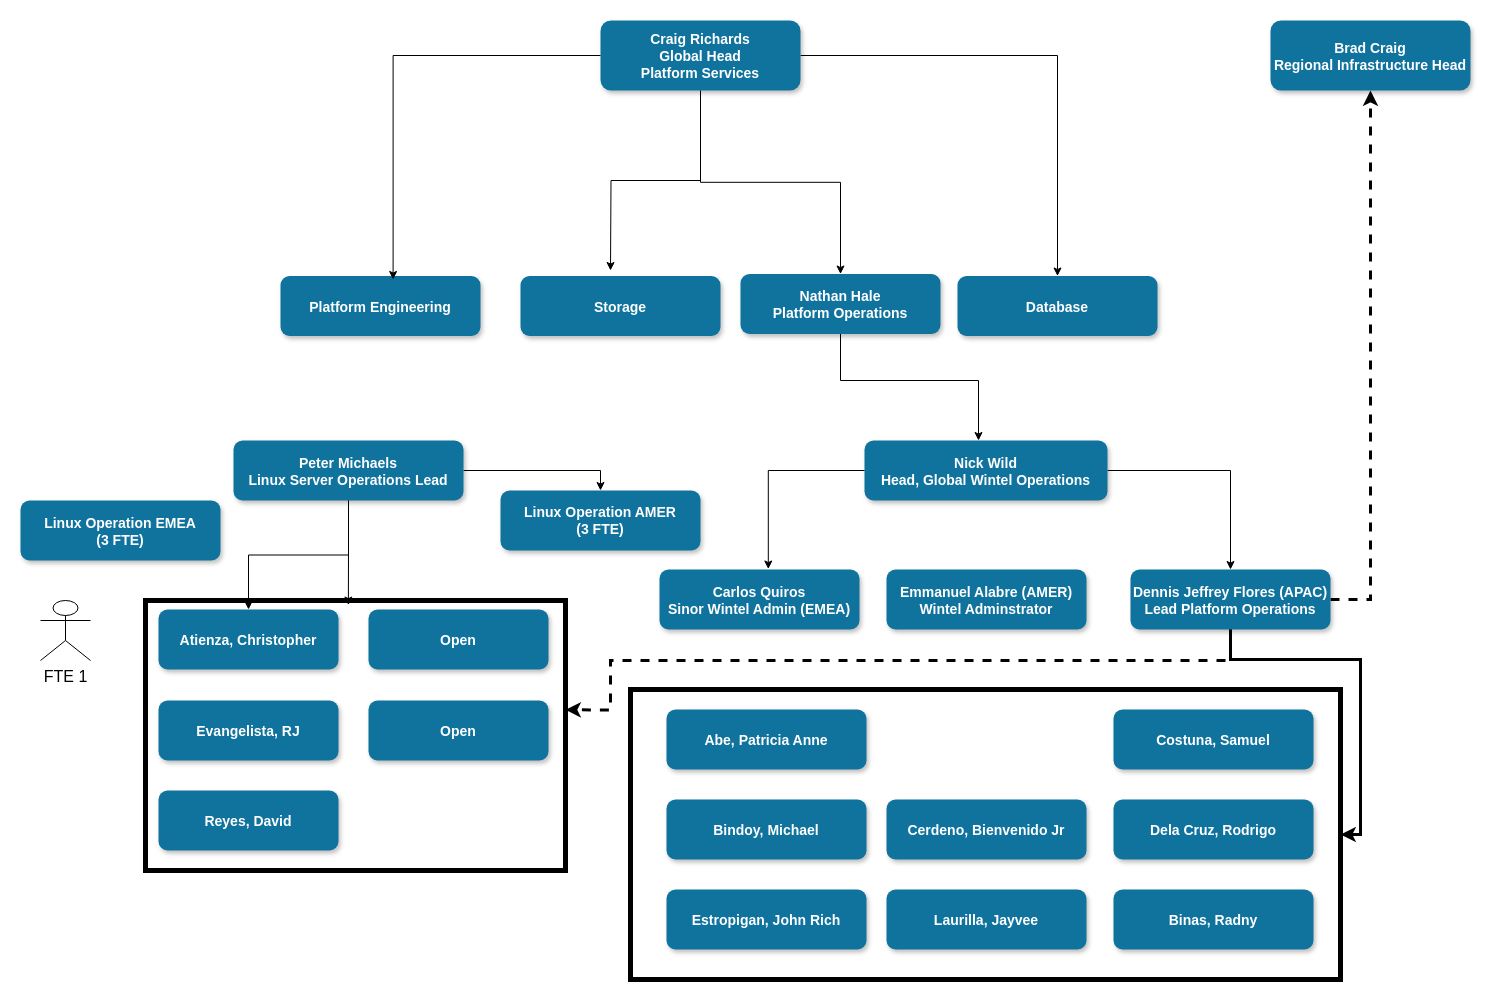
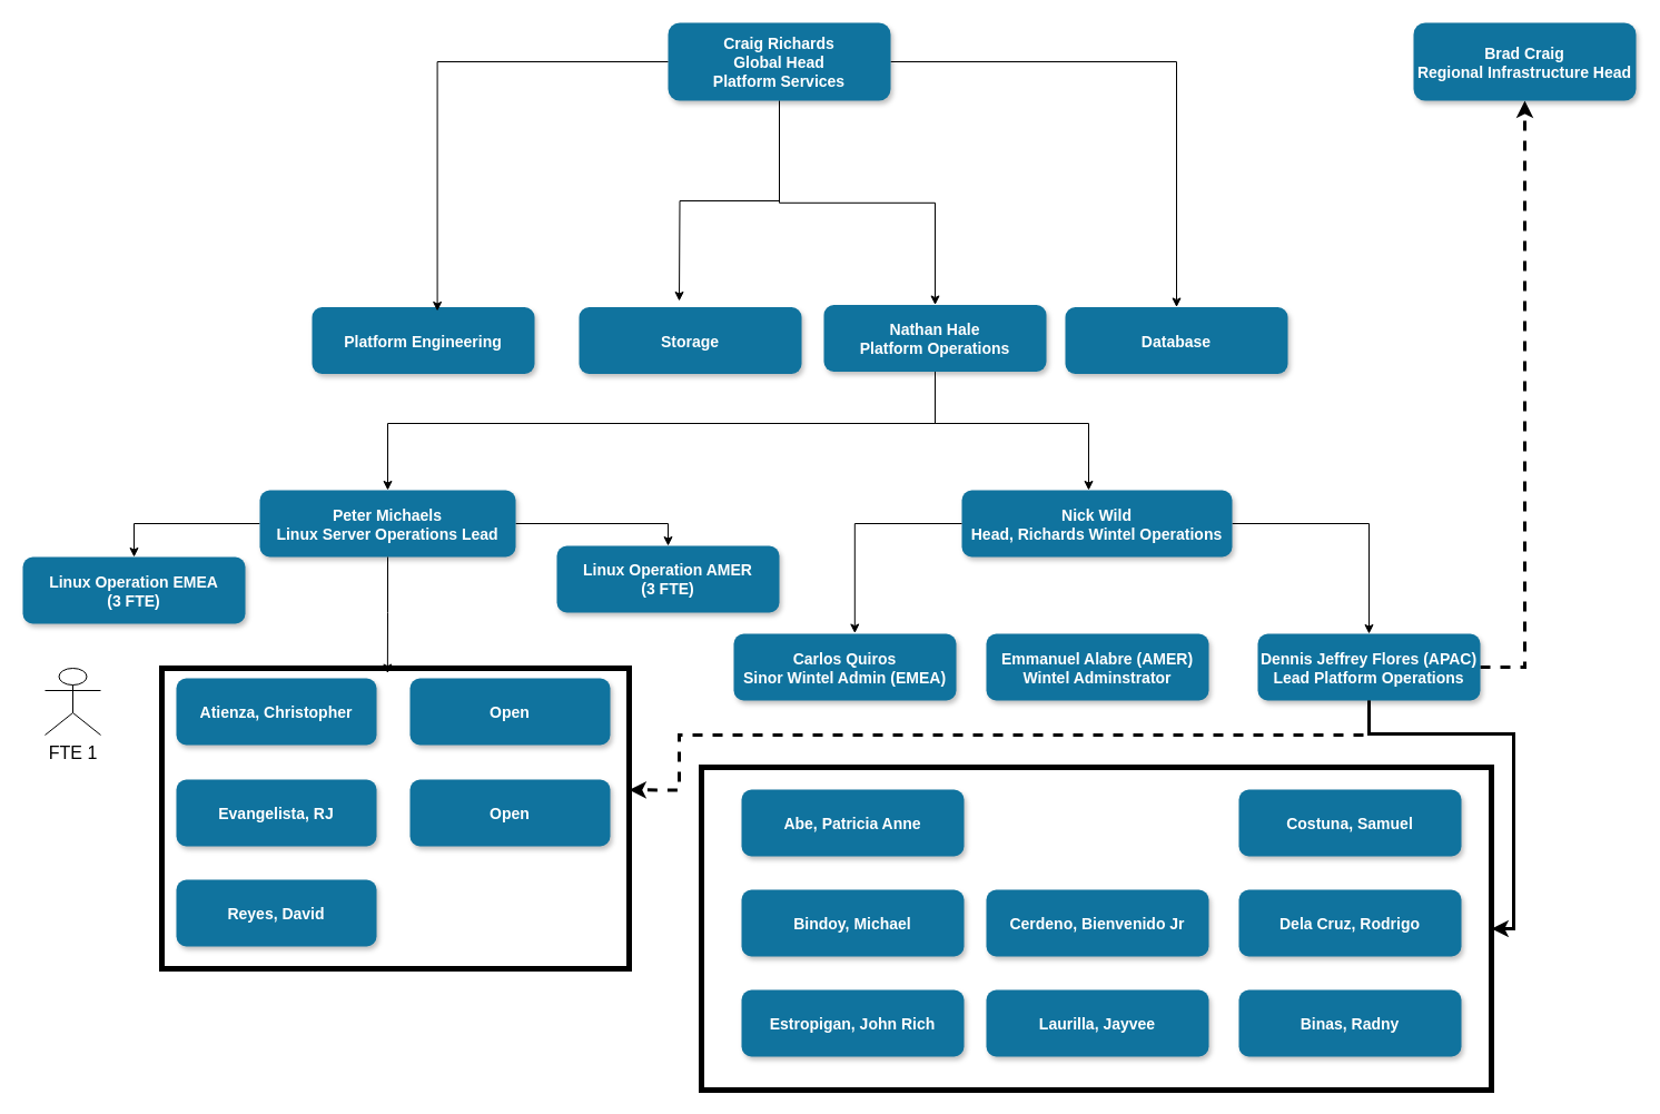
+ <mxCell id="10" style="edgeStyle=orthogonalEdgeStyle;rounded=0;orthogonalLoop=1;jettySize=auto;html=1;entryX=0.5;entryY=0;entryDx=0;entryDy=0;" edge="1" parent="1" source="11" target="17"><mxGeometry relative="1" as="geometry"><Array as="points"><mxPoint x="840" y="380" /><mxPoint x="348" y="380" /></Array></mxGeometry></mxCell>
- <mxCell id="19" value="Nick Wild&#10;Head, Global Wintel Operations" style="rounded=1;fillColor=#10739E;strokeColor=none;shadow=1;gradientColor=none;fontStyle=1;fontColor=#FFFFFF;fontSize=14;" vertex="1" parent="1"><mxGeometry x="864" y="440" width="243" height="60" as="geometry" /></mxCell>
+ <mxCell id="19" value="Nick Wild&#10;Head, Richards Wintel Operations" style="rounded=1;fillColor=#10739E;strokeColor=none;shadow=1;gradientColor=none;fontStyle=1;fontColor=#FFFFFF;fontSize=14;" vertex="1" parent="1"><mxGeometry x="864" y="440" width="243" height="60" as="geometry" /></mxCell>
- <mxCell id="15" style="edgeStyle=orthogonalEdgeStyle;rounded=0;orthogonalLoop=1;jettySize=auto;html=1;" edge="1" parent="1" source="17" target="33"><mxGeometry relative="1" as="geometry" /></mxCell>
+ <mxCell id="15" style="edgeStyle=orthogonalEdgeStyle;rounded=0;orthogonalLoop=1;jettySize=auto;html=1;entryX=0.5;entryY=0;entryDx=0;entryDy=0;" edge="1" parent="1" source="17" target="43"><mxGeometry relative="1" as="geometry" /></mxCell>
